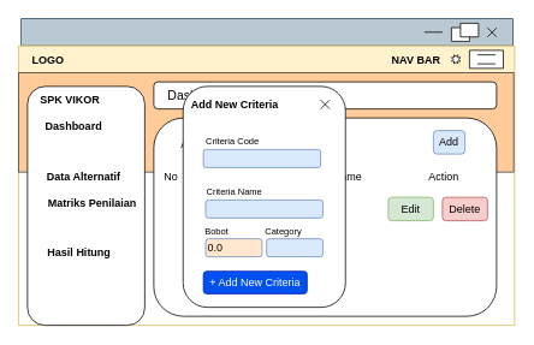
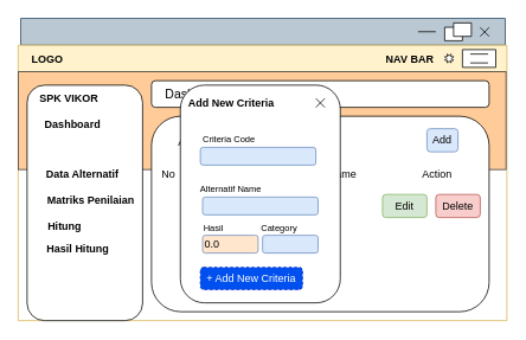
- <mxCell id="30" value="Criteria Name" style="text;html=1;align=center;verticalAlign=middle;whiteSpace=wrap;rounded=0;fontSize=10;" parent="3" vertex="1"><mxGeometry x="197" y="147" width="85" height="30" as="geometry" /></mxCell>
+ <mxCell id="30" value="Alternatif Name" style="text;html=1;align=center;verticalAlign=middle;whiteSpace=wrap;rounded=0;fontSize=10;" parent="3" vertex="1"><mxGeometry x="197" y="147" width="85" height="30" as="geometry" /></mxCell>
+ <mxCell id="16" value="Hitung" style="text;html=1;align=center;verticalAlign=middle;whiteSpace=wrap;rounded=0;fontStyle=1" parent="3" vertex="1"><mxGeometry x="14.5" y="194" width="75" height="20" as="geometry" /></mxCell>
- <mxCell id="33" value="Bobot" style="text;html=1;align=center;verticalAlign=middle;whiteSpace=wrap;rounded=0;fontSize=10;" parent="3" vertex="1"><mxGeometry x="170" y="191" width="100" height="30" as="geometry" /></mxCell>
+ <mxCell id="33" value="Hasil" style="text;html=1;align=center;verticalAlign=middle;whiteSpace=wrap;rounded=0;fontSize=10;" parent="3" vertex="1"><mxGeometry x="170" y="191" width="100" height="30" as="geometry" /></mxCell>
- <mxCell id="26" value="+ Add New Criteria" style="rounded=1;whiteSpace=wrap;html=1;fillColor=#0050ef;strokeColor=#001DBC;fontColor=#ffffff;" parent="3" vertex="1"><mxGeometry x="205" y="250" width="115" height="25" as="geometry" /></mxCell>
+ <mxCell id="26" value="+ Add New Criteria" style="rounded=1;whiteSpace=wrap;html=1;fillColor=#0050ef;strokeColor=#001DBC;fontColor=#ffffff;dashed=1;" parent="3" vertex="1"><mxGeometry x="205" y="250" width="115" height="25" as="geometry" /></mxCell>
